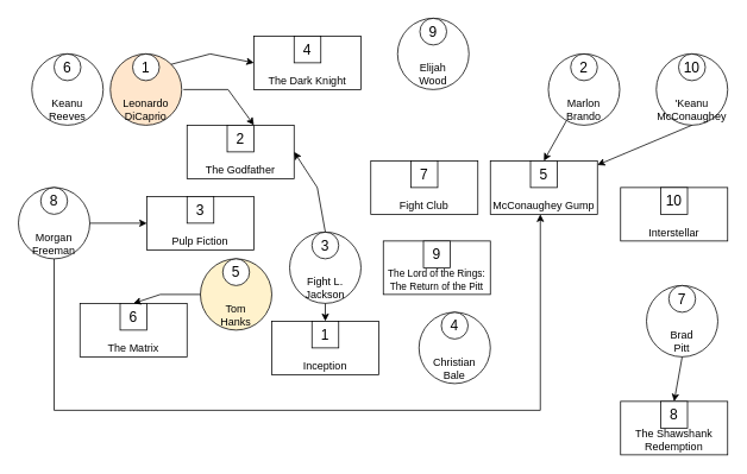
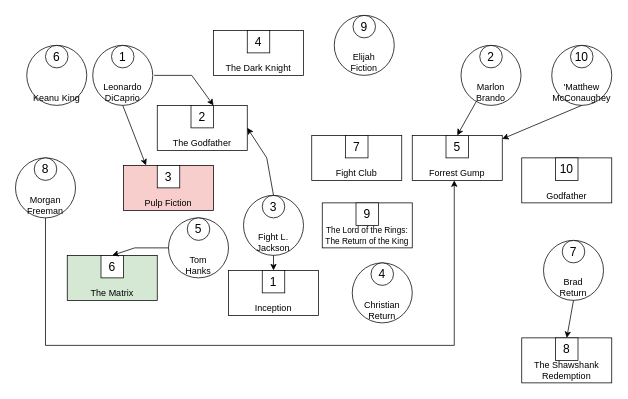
- <mxCell id="49" value="" style="endArrow=classic;html=1;rounded=0;entryX=0;entryY=0.5;entryDx=0;entryDy=0;exitX=1;exitY=0;exitDx=0;exitDy=0;" edge="1" parent="1" source="4" target="28"><mxGeometry width="50" height="50" relative="1" as="geometry"><mxPoint x="115" y="590" as="sourcePoint" /><mxPoint x="215" y="560" as="targetPoint" /><Array as="points"><mxPoint x="235" y="60" /></Array></mxGeometry></mxCell>
- <mxCell id="18" value="Elijah&lt;div&gt;Wood&lt;/div&gt;" style="ellipse;whiteSpace=wrap;html=1;aspect=fixed;verticalAlign=bottom;" vertex="1" parent="1"><mxGeometry x="445" width="80" height="80" as="geometry" y="20" /></mxCell>
+ <mxCell id="18" value="Elijah&lt;div&gt;Fiction&lt;/div&gt;" style="ellipse;whiteSpace=wrap;html=1;aspect=fixed;verticalAlign=bottom;" vertex="1" parent="1"><mxGeometry x="445" width="80" height="80" as="geometry" y="20" /></mxCell>
- <mxCell id="4" value="Leonardo DiCaprio" style="ellipse;whiteSpace=wrap;html=1;aspect=fixed;verticalAlign=bottom;fillColor=#ffe6cc;" vertex="1" parent="1"><mxGeometry x="123" y="60" width="80" height="80" as="geometry" /></mxCell>
+ <mxCell id="4" value="Leonardo DiCaprio" style="ellipse;whiteSpace=wrap;html=1;aspect=fixed;verticalAlign=bottom;" vertex="1" parent="1"><mxGeometry x="123" y="60" width="80" height="80" as="geometry" /></mxCell>
- <mxCell id="20" value="'Keanu McConaughey" style="ellipse;whiteSpace=wrap;html=1;aspect=fixed;verticalAlign=bottom;" vertex="1" parent="1"><mxGeometry x="735" y="60" width="80" height="80" as="geometry" /></mxCell>
+ <mxCell id="20" value="'Matthew McConaughey" style="ellipse;whiteSpace=wrap;html=1;aspect=fixed;verticalAlign=bottom;" vertex="1" parent="1"><mxGeometry x="735" y="60" width="80" height="80" as="geometry" /></mxCell>
- <mxCell id="12" value="&lt;div&gt;Keanu Reeves&lt;/div&gt;" style="ellipse;whiteSpace=wrap;html=1;aspect=fixed;verticalAlign=bottom;" vertex="1" parent="1"><mxGeometry x="35" y="60" width="80" height="80" as="geometry" /></mxCell>
+ <mxCell id="12" value="&lt;div&gt;Keanu King&lt;/div&gt;" style="ellipse;whiteSpace=wrap;html=1;aspect=fixed;verticalAlign=bottom;" vertex="1" parent="1"><mxGeometry x="35" y="60" width="80" height="80" as="geometry" /></mxCell>
+ <mxCell id="52" value="" style="endArrow=classic;html=1;rounded=0;exitX=0.5;exitY=1;exitDx=0;exitDy=0;entryX=0.25;entryY=0;entryDx=0;entryDy=0;" edge="1" parent="1" source="4" target="26"><mxGeometry width="50" height="50" relative="1" as="geometry"><mxPoint x="168" y="1135" as="sourcePoint" /><mxPoint x="275" y="530" as="targetPoint" /></mxGeometry></mxCell>
- <mxCell id="30" value="&lt;div&gt;&lt;br&gt;&lt;/div&gt;&lt;div&gt;McConaughey Gump&lt;/div&gt;" style="rounded=0;whiteSpace=wrap;html=1;verticalAlign=bottom;" vertex="1" parent="1"><mxGeometry x="549" y="180" width="120" height="60" as="geometry" /></mxCell>
+ <mxCell id="30" value="&lt;div&gt;&lt;br&gt;&lt;/div&gt;&lt;div&gt;Forrest Gump&lt;/div&gt;" style="rounded=0;whiteSpace=wrap;html=1;verticalAlign=bottom;" vertex="1" parent="1"><mxGeometry x="549" y="180" width="120" height="60" as="geometry" /></mxCell>
- <mxCell id="45" value="" style="endArrow=classic;html=1;rounded=0;entryX=0;entryY=0.5;entryDx=0;entryDy=0;exitX=1;exitY=0.5;exitDx=0;exitDy=0;" edge="1" parent="1" source="16" target="26"><mxGeometry width="50" height="50" relative="1" as="geometry"><mxPoint x="285" y="650" as="sourcePoint" /><mxPoint x="304" y="660" as="targetPoint" /><Array as="points" /></mxGeometry></mxCell>
- <mxCell id="40" value="Interstellar" style="rounded=0;whiteSpace=wrap;html=1;verticalAlign=bottom;" vertex="1" parent="1"><mxGeometry x="695" y="210" width="120" height="60" as="geometry" /></mxCell>
+ <mxCell id="40" value="Godfather" style="rounded=0;whiteSpace=wrap;html=1;verticalAlign=bottom;" vertex="1" parent="1"><mxGeometry x="695" y="210" width="120" height="60" as="geometry" /></mxCell>
- <mxCell id="26" value="Pulp Fiction" style="rounded=0;whiteSpace=wrap;html=1;verticalAlign=bottom;" vertex="1" parent="1"><mxGeometry x="164" y="220" width="120" height="60" as="geometry" /></mxCell>
+ <mxCell id="26" value="Pulp Fiction" style="rounded=0;whiteSpace=wrap;html=1;verticalAlign=bottom;fillColor=#f8cecc;" vertex="1" parent="1"><mxGeometry x="164" y="220" width="120" height="60" as="geometry" /></mxCell>
- <mxCell id="38" value="&lt;div style=&quot;&quot;&gt;&lt;span style=&quot;background-color: initial; font-size: 11px;&quot;&gt;The Lord of the Rings: The Return of the Pitt&lt;/span&gt;&lt;/div&gt;" style="rounded=0;whiteSpace=wrap;html=1;verticalAlign=bottom;align=center;" vertex="1" parent="1"><mxGeometry x="429" y="270" width="120" height="60" as="geometry" /></mxCell>
+ <mxCell id="38" value="&lt;div style=&quot;&quot;&gt;&lt;span style=&quot;background-color: initial; font-size: 11px;&quot;&gt;The Lord of the Rings: The Return of the King&lt;/span&gt;&lt;/div&gt;" style="rounded=0;whiteSpace=wrap;html=1;verticalAlign=bottom;align=center;" vertex="1" parent="1"><mxGeometry x="429" y="270" width="120" height="60" as="geometry" /></mxCell>
- <mxCell id="10" value="Tom&lt;div&gt;Hanks&lt;/div&gt;" style="ellipse;whiteSpace=wrap;html=1;aspect=fixed;verticalAlign=bottom;fillColor=#fff2cc;" vertex="1" parent="1"><mxGeometry x="224" y="290" width="80" height="80" as="geometry" /></mxCell>
+ <mxCell id="10" value="Tom&lt;div&gt;Hanks&lt;/div&gt;" style="ellipse;whiteSpace=wrap;html=1;aspect=fixed;verticalAlign=bottom;" vertex="1" parent="1"><mxGeometry x="224" y="290" width="80" height="80" as="geometry" /></mxCell>
- <mxCell id="14" value="Brad&lt;div&gt;Pitt&lt;/div&gt;" style="ellipse;whiteSpace=wrap;html=1;aspect=fixed;verticalAlign=bottom;" vertex="1" parent="1"><mxGeometry x="724" y="320" width="80" height="80" as="geometry" /></mxCell>
+ <mxCell id="14" value="Brad&lt;div&gt;Return&lt;/div&gt;" style="ellipse;whiteSpace=wrap;html=1;aspect=fixed;verticalAlign=bottom;" vertex="1" parent="1"><mxGeometry x="724" y="320" width="80" height="80" as="geometry" /></mxCell>
- <mxCell id="32" value="The Matrix" style="rounded=0;whiteSpace=wrap;html=1;verticalAlign=bottom;" vertex="1" parent="1"><mxGeometry x="89" y="340" width="120" height="60" as="geometry" /></mxCell>
+ <mxCell id="32" value="The Matrix" style="rounded=0;whiteSpace=wrap;html=1;verticalAlign=bottom;fillColor=#d5e8d4;" vertex="1" parent="1"><mxGeometry x="89" y="340" width="120" height="60" as="geometry" /></mxCell>
- <mxCell id="8" value="Christian&lt;div&gt;Bale&lt;/div&gt;" style="ellipse;whiteSpace=wrap;html=1;aspect=fixed;verticalAlign=bottom;" vertex="1" parent="1"><mxGeometry x="469" y="350" width="80" height="80" as="geometry" /></mxCell>
+ <mxCell id="8" value="Christian&lt;div&gt;Return&lt;/div&gt;" style="ellipse;whiteSpace=wrap;html=1;aspect=fixed;verticalAlign=bottom;" vertex="1" parent="1"><mxGeometry x="469" y="350" width="80" height="80" as="geometry" /></mxCell>
